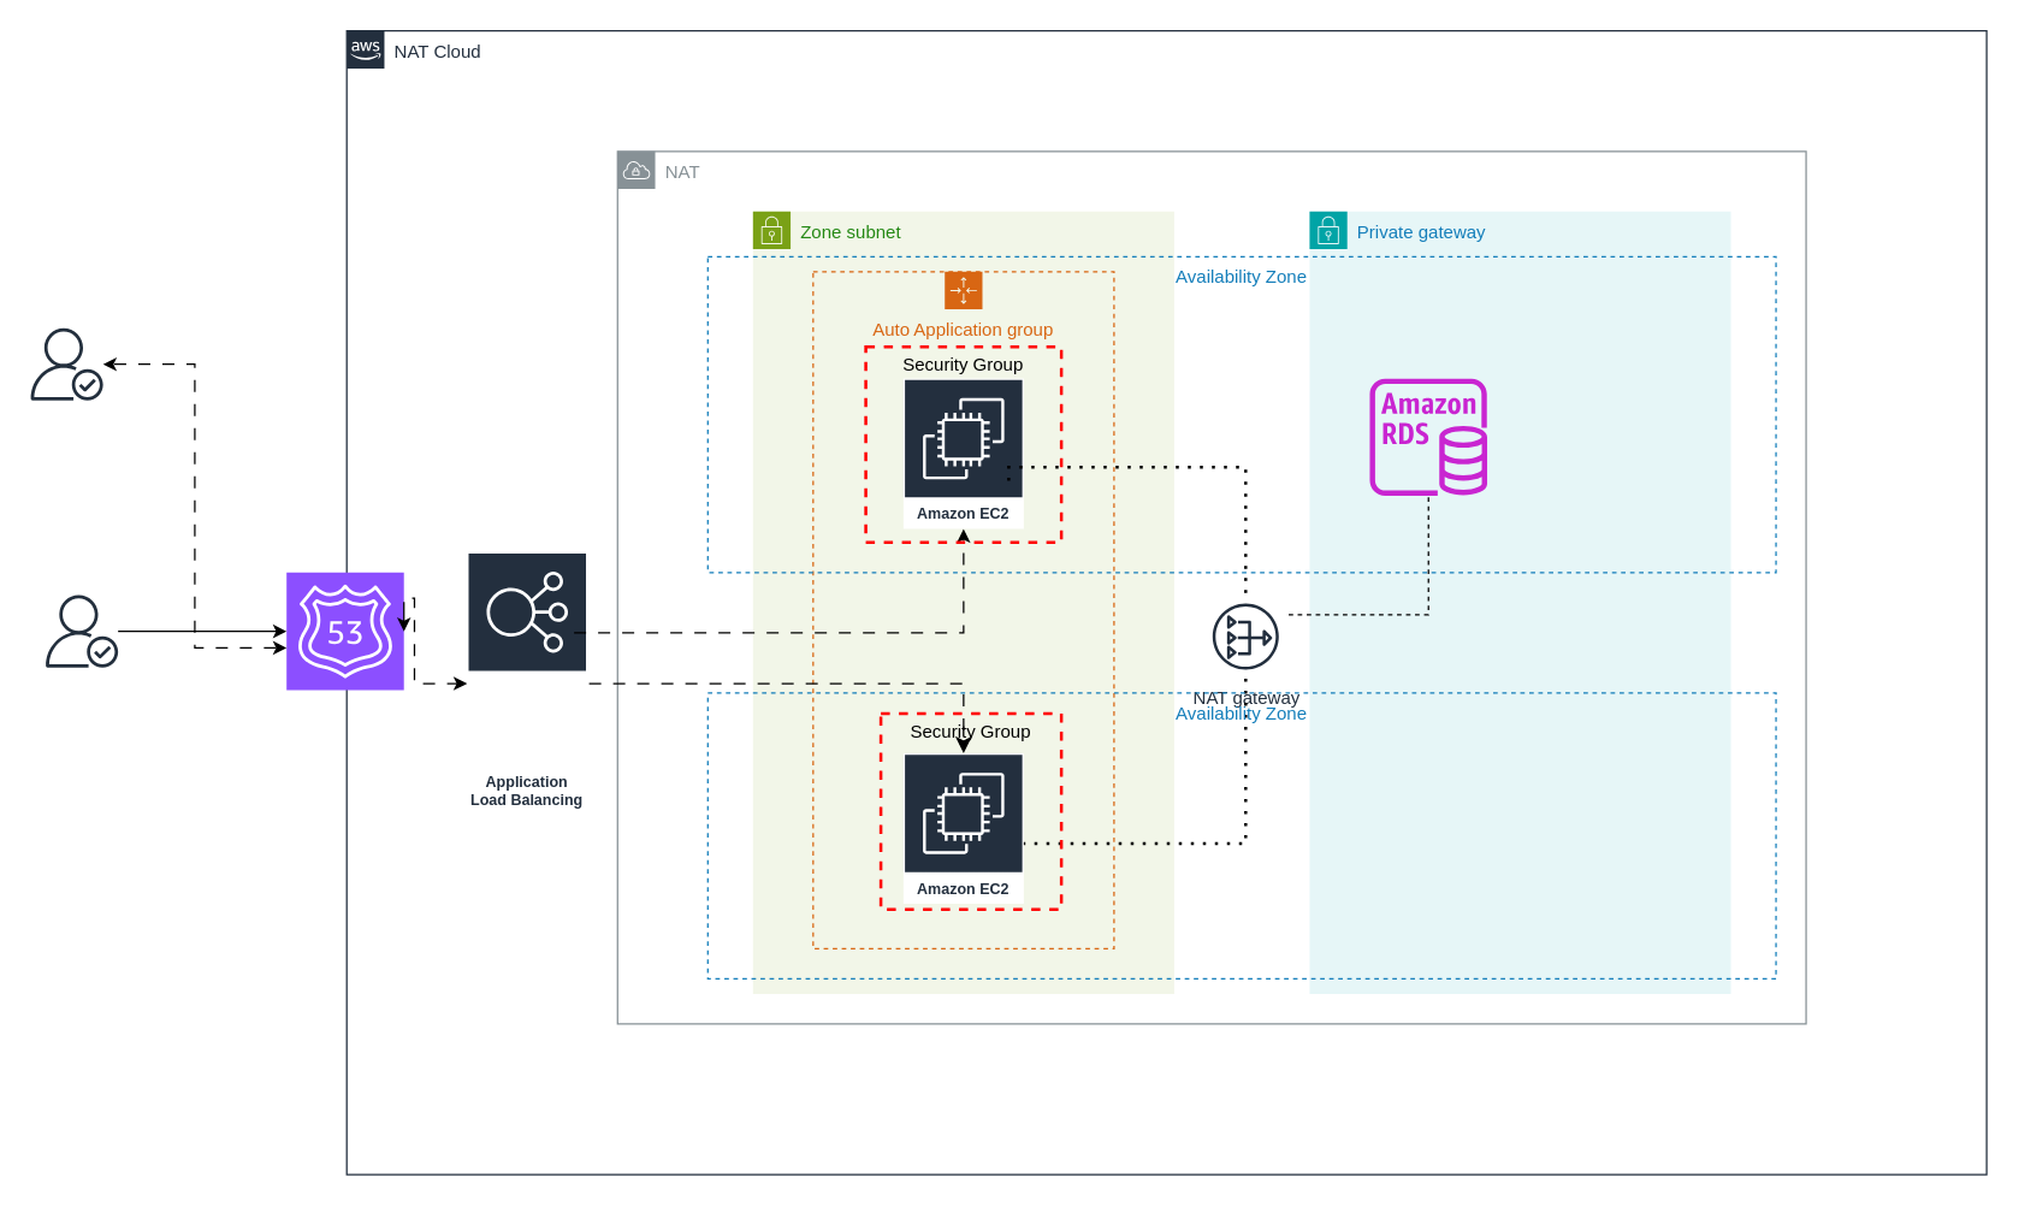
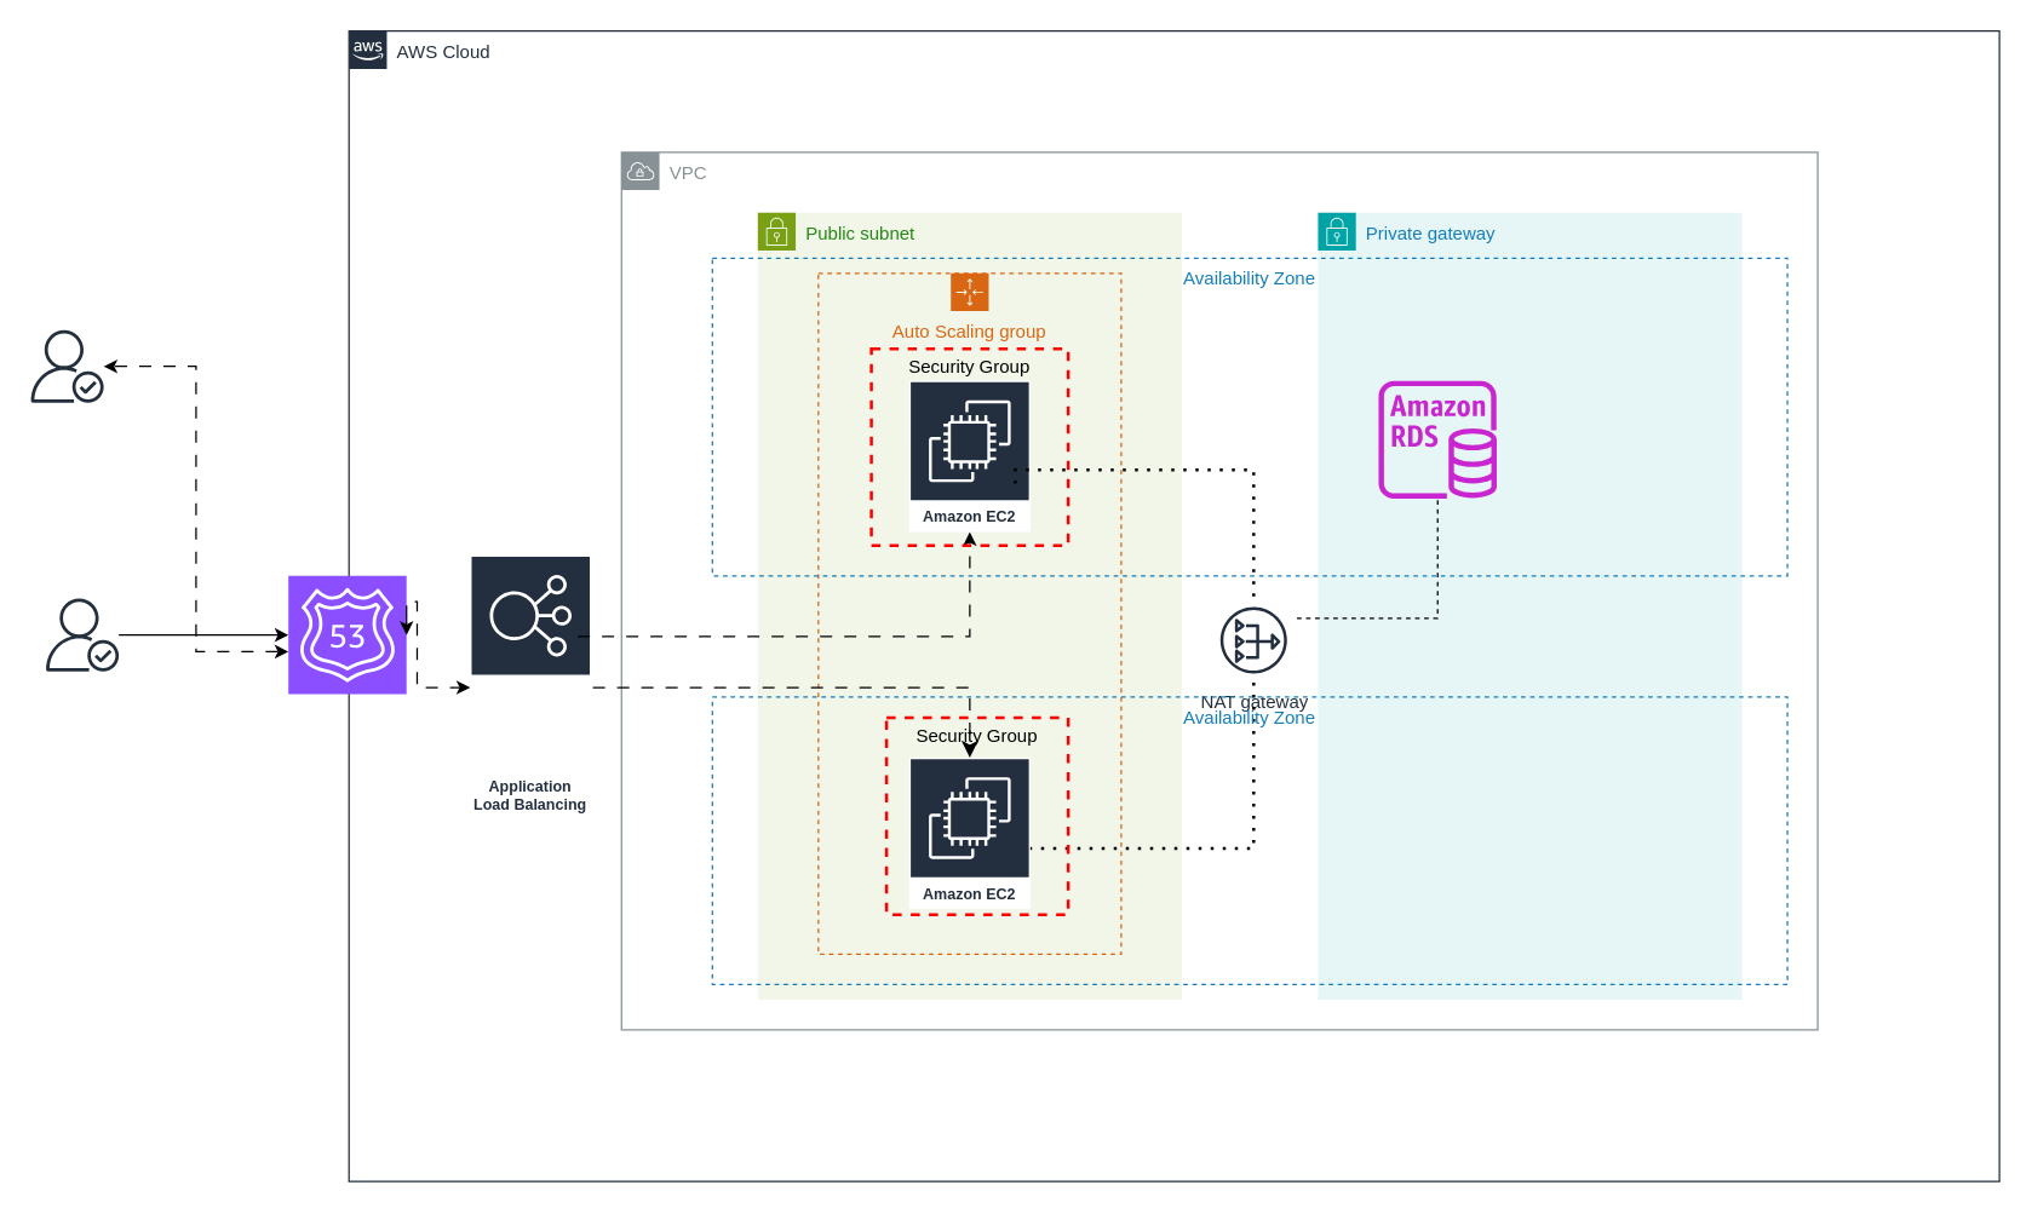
- <mxCell id="2" value="NAT Cloud" style="points=[[0,0],[0.25,0],[0.5,0],[0.75,0],[1,0],[1,0.25],[1,0.5],[1,0.75],[1,1],[0.75,1],[0.5,1],[0.25,1],[0,1],[0,0.75],[0,0.5],[0,0.25]];outlineConnect=0;gradientColor=none;html=1;whiteSpace=wrap;fontSize=12;fontStyle=0;container=1;pointerEvents=0;collapsible=0;recursiveResize=0;shape=mxgraph.aws4.group;grIcon=mxgraph.aws4.group_aws_cloud_alt;strokeColor=#232F3E;fillColor=none;verticalAlign=top;align=left;spacingLeft=30;fontColor=#232F3E;dashed=0;" parent="1" vertex="1"><mxGeometry x="230" y="20" width="1090" height="760" as="geometry" /></mxCell>
+ <mxCell id="2" value="AWS Cloud" style="points=[[0,0],[0.25,0],[0.5,0],[0.75,0],[1,0],[1,0.25],[1,0.5],[1,0.75],[1,1],[0.75,1],[0.5,1],[0.25,1],[0,1],[0,0.75],[0,0.5],[0,0.25]];outlineConnect=0;gradientColor=none;html=1;whiteSpace=wrap;fontSize=12;fontStyle=0;container=1;pointerEvents=0;collapsible=0;recursiveResize=0;shape=mxgraph.aws4.group;grIcon=mxgraph.aws4.group_aws_cloud_alt;strokeColor=#232F3E;fillColor=none;verticalAlign=top;align=left;spacingLeft=30;fontColor=#232F3E;dashed=0;" parent="1" vertex="1"><mxGeometry x="230" y="20" width="1090" height="760" as="geometry" /></mxCell>
- <mxCell id="3" value="NAT" style="sketch=0;outlineConnect=0;gradientColor=none;html=1;whiteSpace=wrap;fontSize=12;fontStyle=0;shape=mxgraph.aws4.group;grIcon=mxgraph.aws4.group_vpc;strokeColor=#879196;fillColor=none;verticalAlign=top;align=left;spacingLeft=30;fontColor=#879196;dashed=0;" parent="2" vertex="1"><mxGeometry x="180" y="80" width="790" height="580" as="geometry" /></mxCell>
+ <mxCell id="3" value="VPC" style="sketch=0;outlineConnect=0;gradientColor=none;html=1;whiteSpace=wrap;fontSize=12;fontStyle=0;shape=mxgraph.aws4.group;grIcon=mxgraph.aws4.group_vpc;strokeColor=#879196;fillColor=none;verticalAlign=top;align=left;spacingLeft=30;fontColor=#879196;dashed=0;" parent="2" vertex="1"><mxGeometry x="180" y="80" width="790" height="580" as="geometry" /></mxCell>
- <mxCell id="5" value="Zone subnet" style="points=[[0,0],[0.25,0],[0.5,0],[0.75,0],[1,0],[1,0.25],[1,0.5],[1,0.75],[1,1],[0.75,1],[0.5,1],[0.25,1],[0,1],[0,0.75],[0,0.5],[0,0.25]];outlineConnect=0;gradientColor=none;html=1;whiteSpace=wrap;fontSize=12;fontStyle=0;container=1;pointerEvents=0;collapsible=0;recursiveResize=0;shape=mxgraph.aws4.group;grIcon=mxgraph.aws4.group_security_group;grStroke=0;strokeColor=#7AA116;fillColor=#F2F6E8;verticalAlign=top;align=left;spacingLeft=30;fontColor=#248814;dashed=0;" parent="2" vertex="1"><mxGeometry x="270" y="120" width="280" height="520" as="geometry" /></mxCell>
+ <mxCell id="5" value="Public subnet" style="points=[[0,0],[0.25,0],[0.5,0],[0.75,0],[1,0],[1,0.25],[1,0.5],[1,0.75],[1,1],[0.75,1],[0.5,1],[0.25,1],[0,1],[0,0.75],[0,0.5],[0,0.25]];outlineConnect=0;gradientColor=none;html=1;whiteSpace=wrap;fontSize=12;fontStyle=0;container=1;pointerEvents=0;collapsible=0;recursiveResize=0;shape=mxgraph.aws4.group;grIcon=mxgraph.aws4.group_security_group;grStroke=0;strokeColor=#7AA116;fillColor=#F2F6E8;verticalAlign=top;align=left;spacingLeft=30;fontColor=#248814;dashed=0;" parent="2" vertex="1"><mxGeometry x="270" y="120" width="280" height="520" as="geometry" /></mxCell>
- <mxCell id="6" value="Auto Application group" style="points=[[0,0],[0.25,0],[0.5,0],[0.75,0],[1,0],[1,0.25],[1,0.5],[1,0.75],[1,1],[0.75,1],[0.5,1],[0.25,1],[0,1],[0,0.75],[0,0.5],[0,0.25]];outlineConnect=0;gradientColor=none;html=1;whiteSpace=wrap;fontSize=12;fontStyle=0;container=1;pointerEvents=0;collapsible=0;recursiveResize=0;shape=mxgraph.aws4.groupCenter;grIcon=mxgraph.aws4.group_auto_scaling_group;grStroke=1;strokeColor=#D86613;fillColor=none;verticalAlign=top;align=center;fontColor=#D86613;dashed=1;spacingTop=25;" parent="5" vertex="1"><mxGeometry x="40" y="40" width="200" height="450" as="geometry" /></mxCell>
+ <mxCell id="6" value="Auto Scaling group" style="points=[[0,0],[0.25,0],[0.5,0],[0.75,0],[1,0],[1,0.25],[1,0.5],[1,0.75],[1,1],[0.75,1],[0.5,1],[0.25,1],[0,1],[0,0.75],[0,0.5],[0,0.25]];outlineConnect=0;gradientColor=none;html=1;whiteSpace=wrap;fontSize=12;fontStyle=0;container=1;pointerEvents=0;collapsible=0;recursiveResize=0;shape=mxgraph.aws4.groupCenter;grIcon=mxgraph.aws4.group_auto_scaling_group;grStroke=1;strokeColor=#D86613;fillColor=none;verticalAlign=top;align=center;fontColor=#D86613;dashed=1;spacingTop=25;" parent="5" vertex="1"><mxGeometry x="40" y="40" width="200" height="450" as="geometry" /></mxCell>
